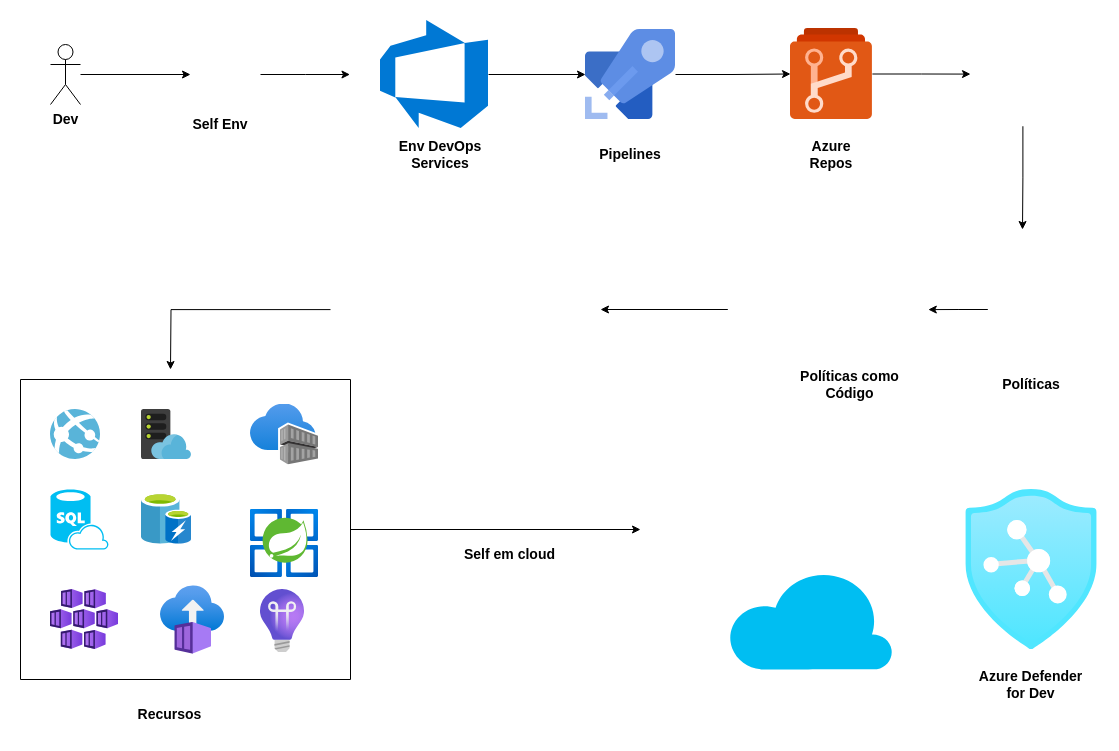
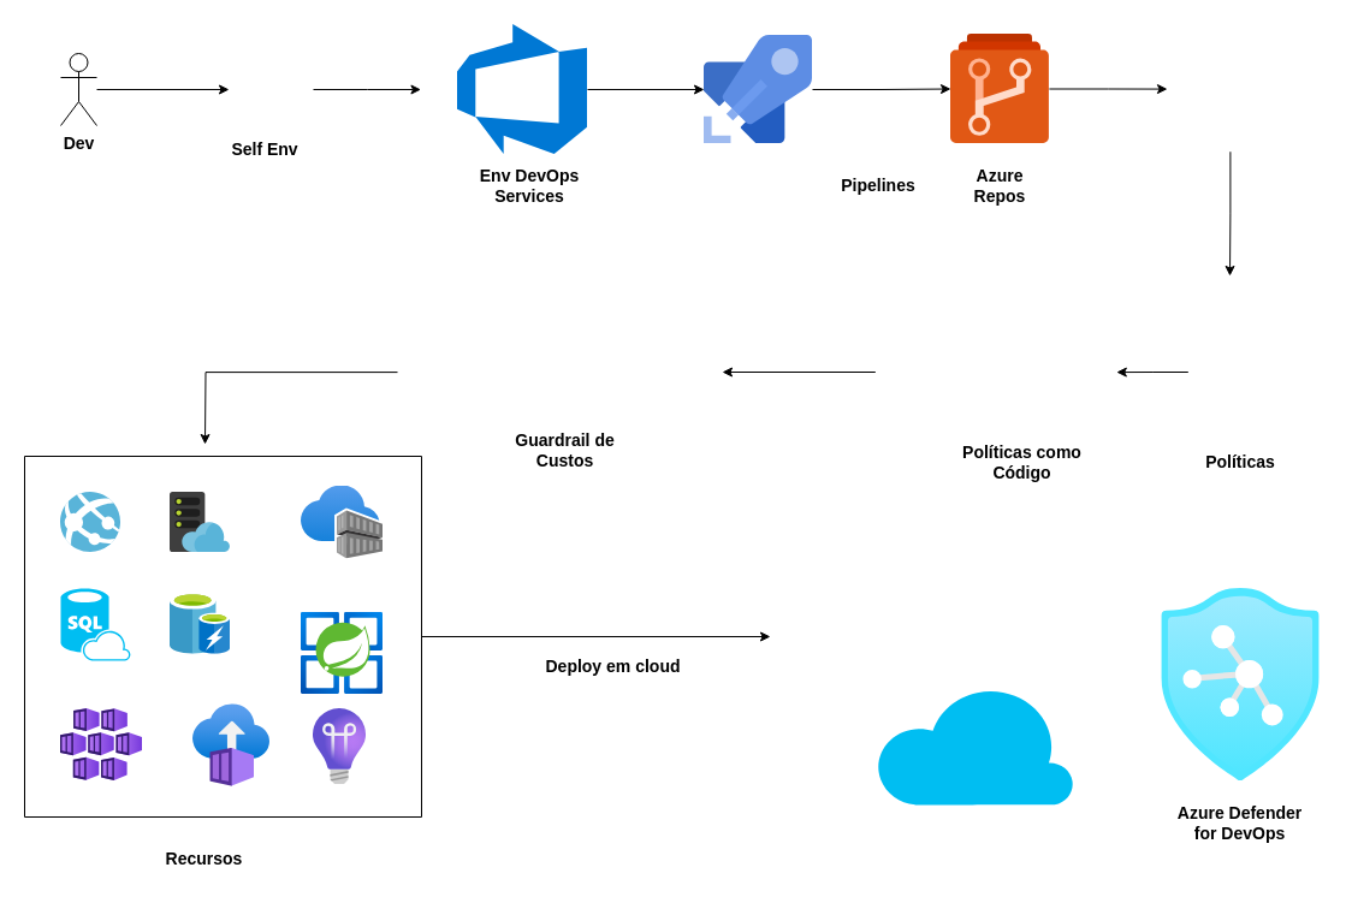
- <mxCell id="36" value="Pipelines" style="text;html=1;strokeColor=none;fillColor=none;align=center;verticalAlign=middle;whiteSpace=wrap;rounded=0;fontStyle=1;fontSize=14;" vertex="1" parent="1"><mxGeometry x="600" y="139" width="60" height="30" as="geometry" /></mxCell>
+ <mxCell id="36" value="Pipelines" style="text;html=1;strokeColor=none;fillColor=none;align=center;verticalAlign=middle;whiteSpace=wrap;rounded=0;fontStyle=1;fontSize=14;" vertex="1" parent="1"><mxGeometry x="700" y="139" width="60" height="30" as="geometry" /></mxCell>
+ <mxCell id="40" value="Guardrail de Custos" style="text;html=1;strokeColor=none;fillColor=none;align=center;verticalAlign=middle;whiteSpace=wrap;rounded=0;fontStyle=1;fontSize=14;" vertex="1" parent="1"><mxGeometry x="410" y="359" width="119.05" height="30" as="geometry" /></mxCell>
- <mxCell id="42" value="Self em cloud" style="text;html=1;strokeColor=none;fillColor=none;align=center;verticalAlign=middle;whiteSpace=wrap;rounded=0;fontStyle=1;fontSize=14;" vertex="1" parent="1"><mxGeometry x="450" y="539" width="119.05" height="30" as="geometry" /></mxCell>
+ <mxCell id="42" value="Deploy em cloud" style="text;html=1;strokeColor=none;fillColor=none;align=center;verticalAlign=middle;whiteSpace=wrap;rounded=0;fontStyle=1;fontSize=14;" vertex="1" parent="1"><mxGeometry x="450" y="539" width="119.05" height="30" as="geometry" /></mxCell>
- <mxCell id="44" value="Azure Defender for Dev" style="text;html=1;strokeColor=none;fillColor=none;align=center;verticalAlign=middle;whiteSpace=wrap;rounded=0;fontStyle=1;fontSize=14;" vertex="1" parent="1"><mxGeometry x="971.48" y="669" width="119.05" height="30" as="geometry" /></mxCell>
+ <mxCell id="44" value="Azure Defender for DevOps" style="text;html=1;strokeColor=none;fillColor=none;align=center;verticalAlign=middle;whiteSpace=wrap;rounded=0;fontStyle=1;fontSize=14;" vertex="1" parent="1"><mxGeometry x="971.48" y="669" width="119.05" height="30" as="geometry" /></mxCell>
